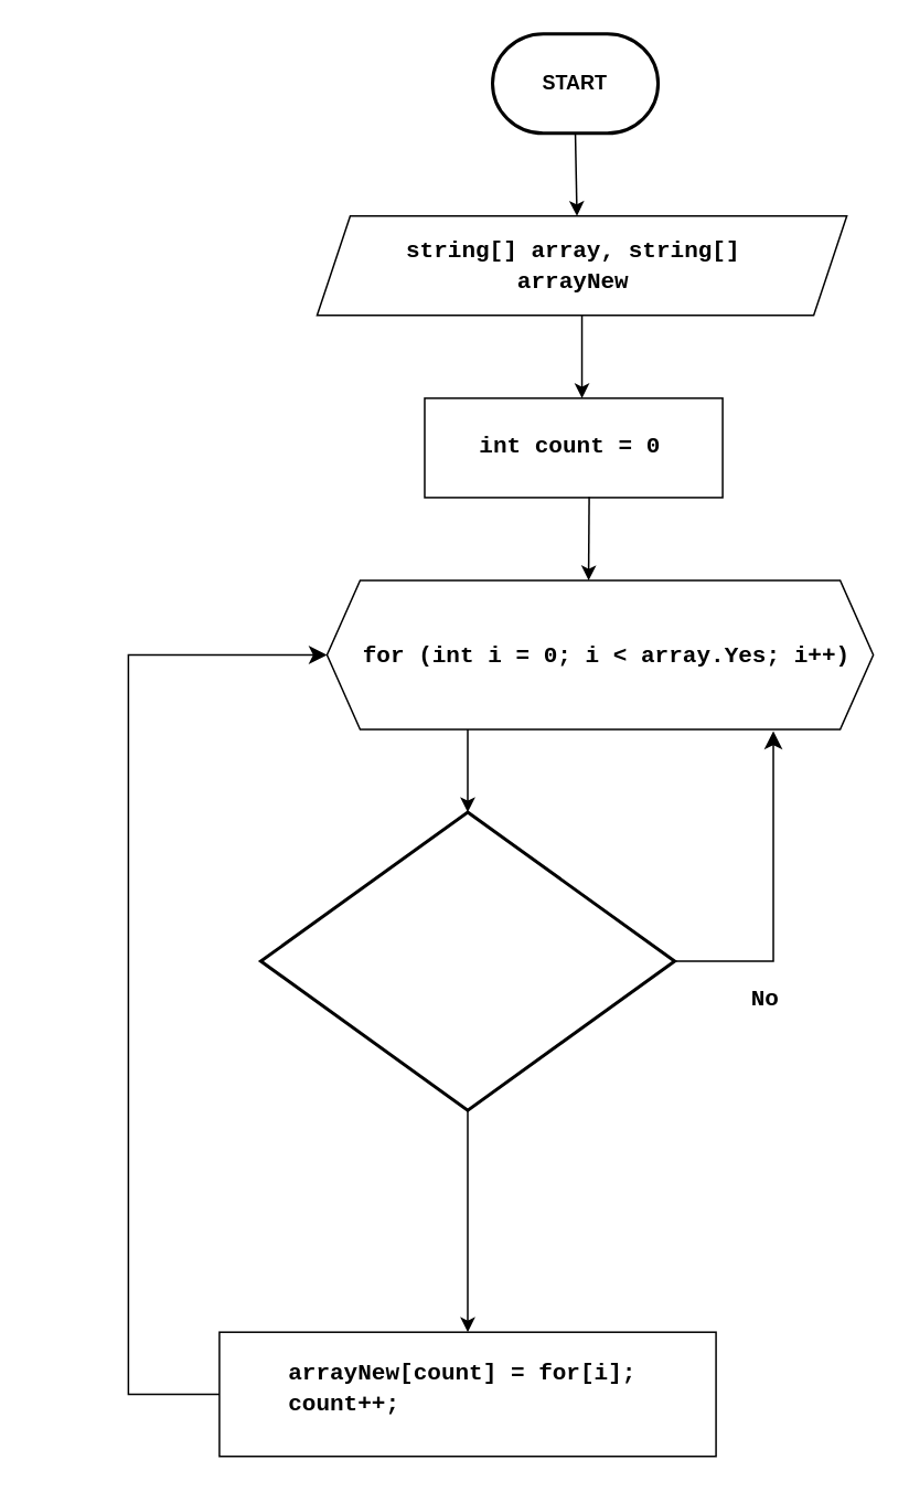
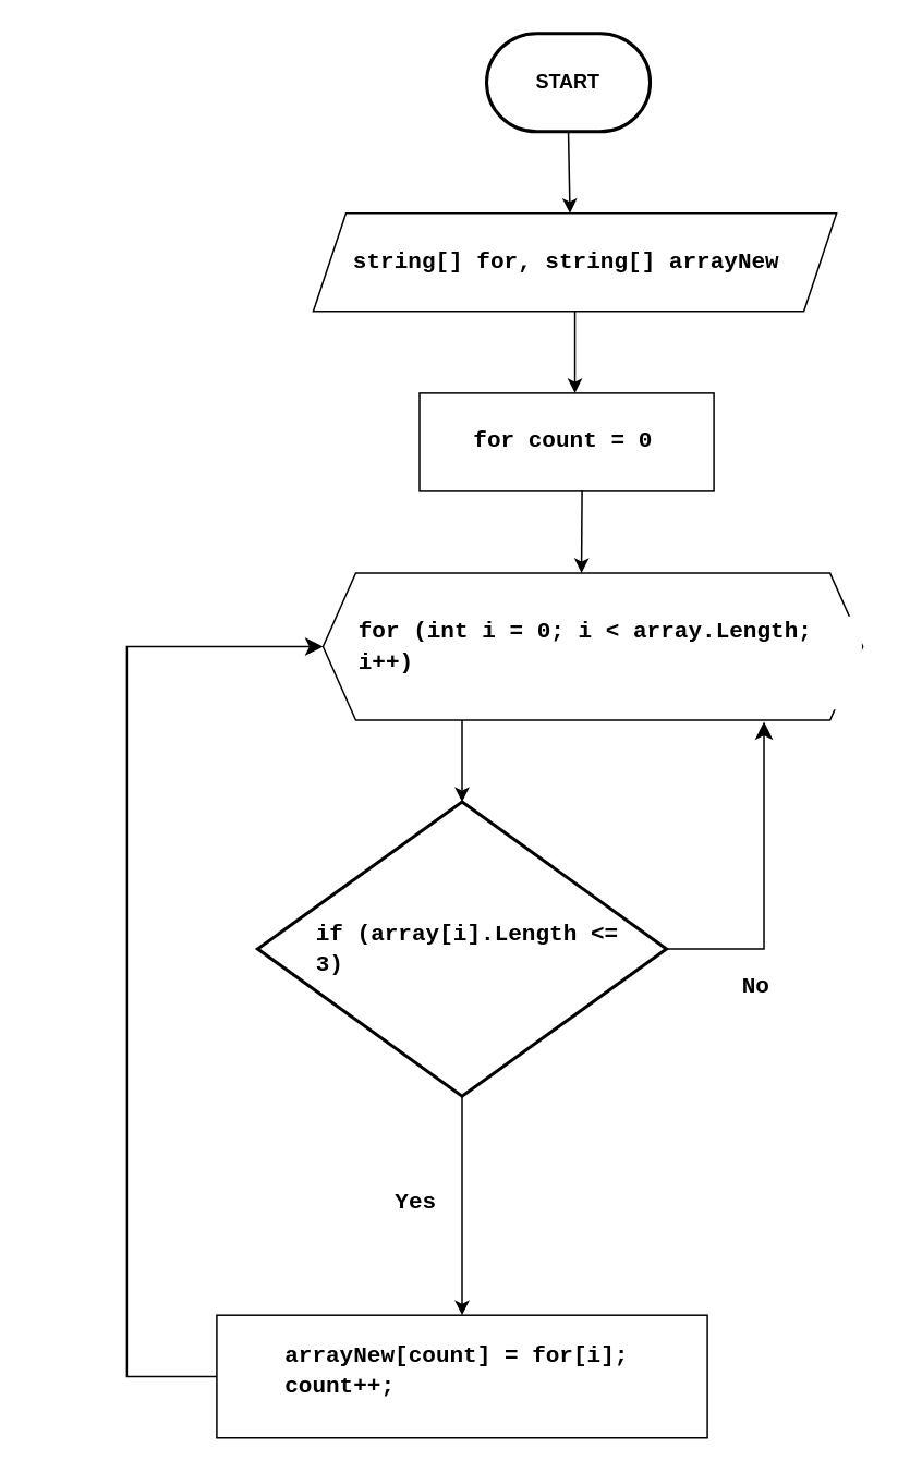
- <mxCell id="5" value="&lt;div style=&quot;font-family: Consolas, &amp;quot;Courier New&amp;quot;, monospace; font-size: 14px; line-height: 19px;&quot;&gt;&lt;b&gt;string[] &lt;span style=&quot;&quot;&gt;array,&amp;nbsp;&lt;/span&gt;string&lt;span style=&quot;&quot;&gt;[] &lt;/span&gt;&lt;span style=&quot;&quot;&gt;arrayNew&lt;/span&gt;&lt;/b&gt;&lt;/div&gt;" style="text;html=1;strokeColor=none;fillColor=none;align=center;verticalAlign=middle;whiteSpace=wrap;rounded=0;labelBackgroundColor=none;fontColor=default;" parent="1" vertex="1"><mxGeometry x="211" y="145" width="270" height="30" as="geometry" /></mxCell>
+ <mxCell id="5" value="&lt;div style=&quot;font-family: Consolas, &amp;quot;Courier New&amp;quot;, monospace; font-size: 14px; line-height: 19px;&quot;&gt;&lt;b&gt;string[] &lt;span style=&quot;&quot;&gt;for,&amp;nbsp;&lt;/span&gt;string&lt;span style=&quot;&quot;&gt;[] &lt;/span&gt;&lt;span style=&quot;&quot;&gt;arrayNew&lt;/span&gt;&lt;/b&gt;&lt;/div&gt;" style="text;html=1;strokeColor=none;fillColor=none;align=center;verticalAlign=middle;whiteSpace=wrap;rounded=0;labelBackgroundColor=none;fontColor=default;" parent="1" vertex="1"><mxGeometry x="211" y="145" width="270" height="30" as="geometry" /></mxCell>
- <mxCell id="7" value="&lt;div style=&quot;font-family: Consolas, &amp;quot;Courier New&amp;quot;, monospace; font-size: 14px; line-height: 19px;&quot;&gt;&lt;b&gt;int &lt;span style=&quot;&quot;&gt;count&lt;/span&gt; = &lt;span style=&quot;&quot;&gt;0&lt;/span&gt;&lt;/b&gt;&lt;/div&gt;" style="text;html=1;strokeColor=none;fillColor=none;align=center;verticalAlign=middle;whiteSpace=wrap;rounded=0;labelBackgroundColor=default;fontColor=default;" parent="1" vertex="1"><mxGeometry x="284" y="254" width="120" height="30" as="geometry" /></mxCell>
+ <mxCell id="7" value="&lt;div style=&quot;font-family: Consolas, &amp;quot;Courier New&amp;quot;, monospace; font-size: 14px; line-height: 19px;&quot;&gt;&lt;b&gt;for &lt;span style=&quot;&quot;&gt;count&lt;/span&gt; = &lt;span style=&quot;&quot;&gt;0&lt;/span&gt;&lt;/b&gt;&lt;/div&gt;" style="text;html=1;strokeColor=none;fillColor=none;align=center;verticalAlign=middle;whiteSpace=wrap;rounded=0;labelBackgroundColor=default;fontColor=default;" parent="1" vertex="1"><mxGeometry x="284" y="254" width="120" height="30" as="geometry" /></mxCell>
- <mxCell id="22" value="&lt;div style=&quot;font-family: Consolas, &amp;quot;Courier New&amp;quot;, monospace; font-size: 14px; line-height: 19px;&quot;&gt;&lt;div&gt;&lt;b&gt;for (&lt;span style=&quot;&quot;&gt;int&lt;/span&gt; &lt;span style=&quot;&quot;&gt;i&lt;/span&gt; = &lt;span style=&quot;&quot;&gt;0&lt;/span&gt;; &lt;span style=&quot;&quot;&gt;i&lt;/span&gt; &amp;lt; &lt;span style=&quot;&quot;&gt;array&lt;/span&gt;.&lt;span style=&quot;&quot;&gt;Yes&lt;/span&gt;; &lt;span style=&quot;&quot;&gt;i&lt;/span&gt;++)&lt;/b&gt;&lt;/div&gt;&lt;div&gt;&lt;br&gt;&lt;/div&gt;&lt;/div&gt;" style="text;html=1;strokeColor=none;fillColor=none;align=left;verticalAlign=middle;whiteSpace=wrap;rounded=0;fontColor=default;labelBackgroundColor=default;" parent="1" vertex="1"><mxGeometry x="217" y="390" width="310" height="30" as="geometry" /></mxCell>
+ <mxCell id="22" value="&lt;div style=&quot;font-family: Consolas, &amp;quot;Courier New&amp;quot;, monospace; font-size: 14px; line-height: 19px;&quot;&gt;&lt;div&gt;&lt;b&gt;for (&lt;span style=&quot;&quot;&gt;int&lt;/span&gt; &lt;span style=&quot;&quot;&gt;i&lt;/span&gt; = &lt;span style=&quot;&quot;&gt;0&lt;/span&gt;; &lt;span style=&quot;&quot;&gt;i&lt;/span&gt; &amp;lt; &lt;span style=&quot;&quot;&gt;array&lt;/span&gt;.&lt;span style=&quot;&quot;&gt;Length&lt;/span&gt;; &lt;span style=&quot;&quot;&gt;i&lt;/span&gt;++)&lt;/b&gt;&lt;/div&gt;&lt;div&gt;&lt;br&gt;&lt;/div&gt;&lt;/div&gt;" style="text;html=1;strokeColor=none;fillColor=none;align=left;verticalAlign=middle;whiteSpace=wrap;rounded=0;fontColor=default;labelBackgroundColor=default;" parent="1" vertex="1"><mxGeometry x="217" y="390" width="310" height="30" as="geometry" /></mxCell>
+ <mxCell id="9" value="&lt;div style=&quot;font-family: Consolas, &amp;quot;Courier New&amp;quot;, monospace; font-size: 14px; line-height: 19px;&quot;&gt;&lt;b&gt;if (&lt;span style=&quot;&quot;&gt;array&lt;/span&gt;[&lt;span style=&quot;&quot;&gt;i&lt;/span&gt;].&lt;span style=&quot;&quot;&gt;Length&lt;/span&gt; &amp;lt;= &lt;span style=&quot;&quot;&gt;3&lt;/span&gt;)&lt;/b&gt;&lt;/div&gt;" style="text;html=1;strokeColor=none;fillColor=none;align=left;verticalAlign=middle;whiteSpace=wrap;rounded=0;fontColor=default;labelBackgroundColor=none;" parent="1" vertex="1"><mxGeometry x="191" y="552.5" width="196" height="55" as="geometry" /></mxCell>
+ <mxCell id="19" value="&lt;b&gt;&lt;font face=&quot;Courier New&quot; style=&quot;font-size: 14px;&quot;&gt;Yes&lt;/font&gt;&lt;/b&gt;" style="text;html=1;strokeColor=none;fillColor=none;align=center;verticalAlign=middle;whiteSpace=wrap;rounded=0;fontColor=default;" parent="1" vertex="1"><mxGeometry x="224" y="720" width="60" height="30" as="geometry" /></mxCell>
